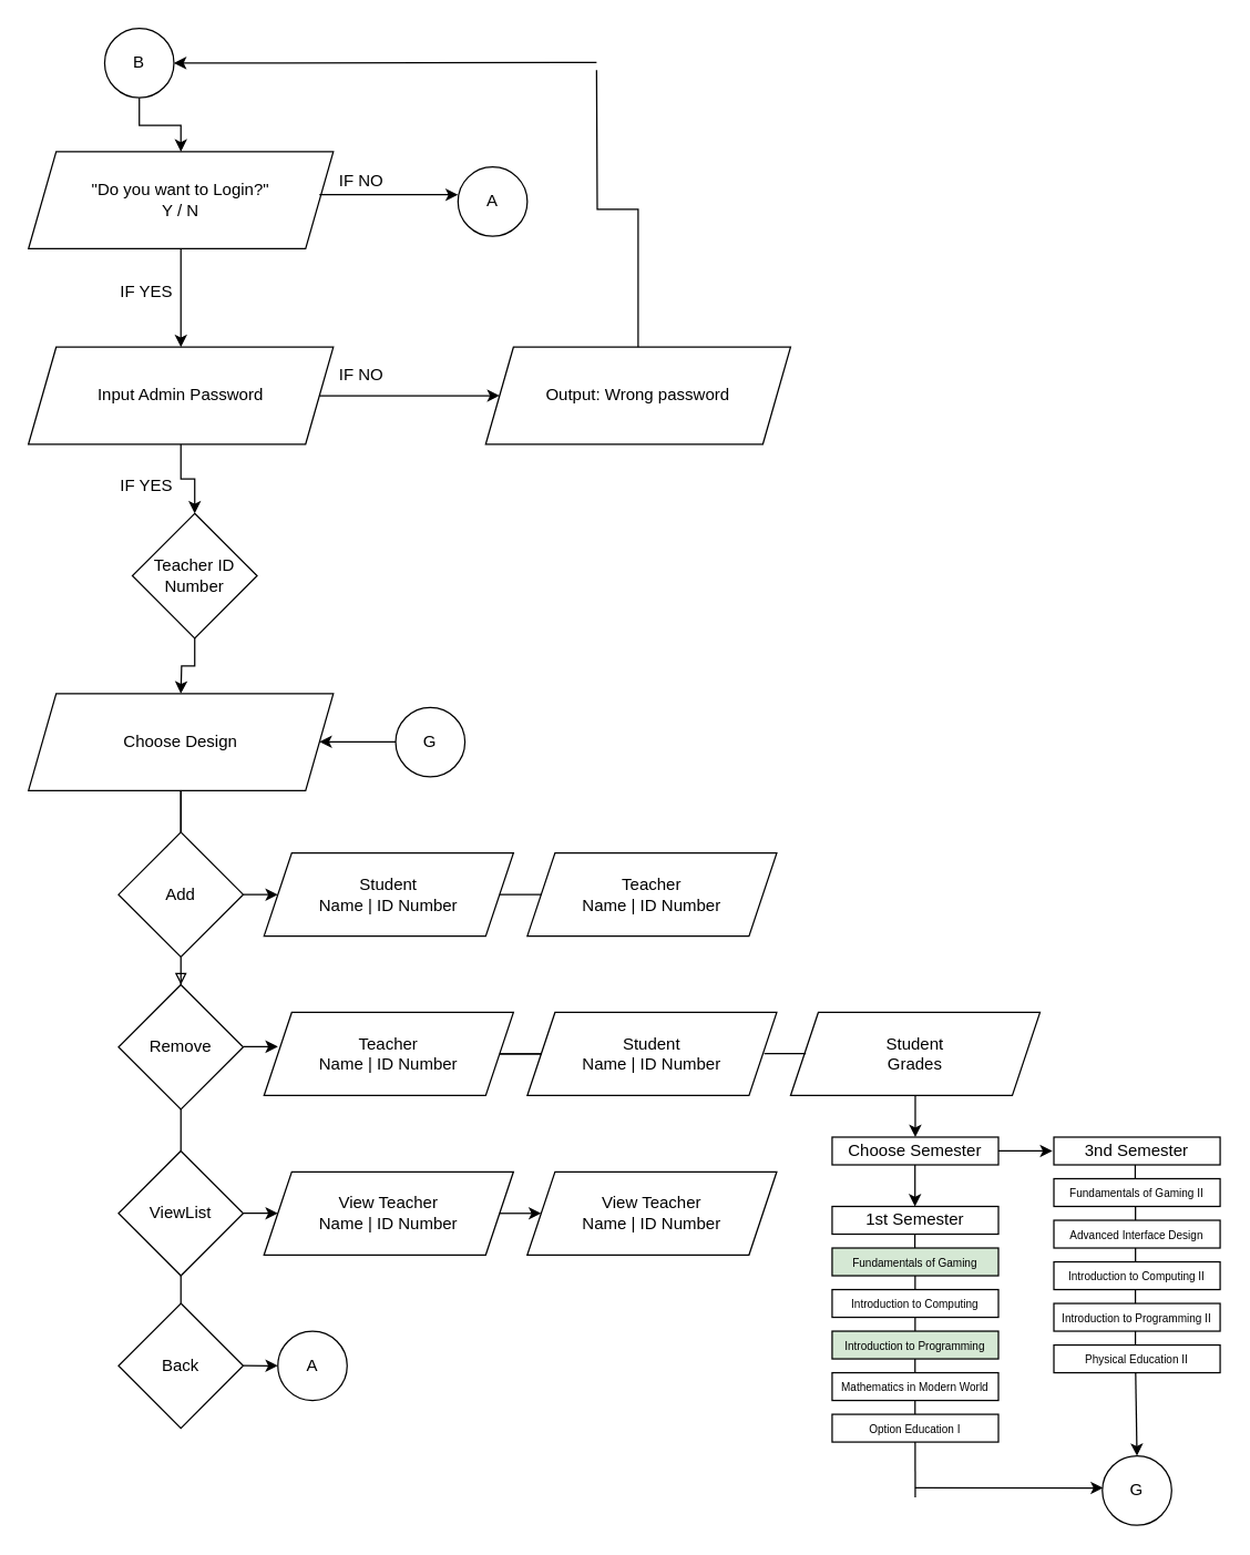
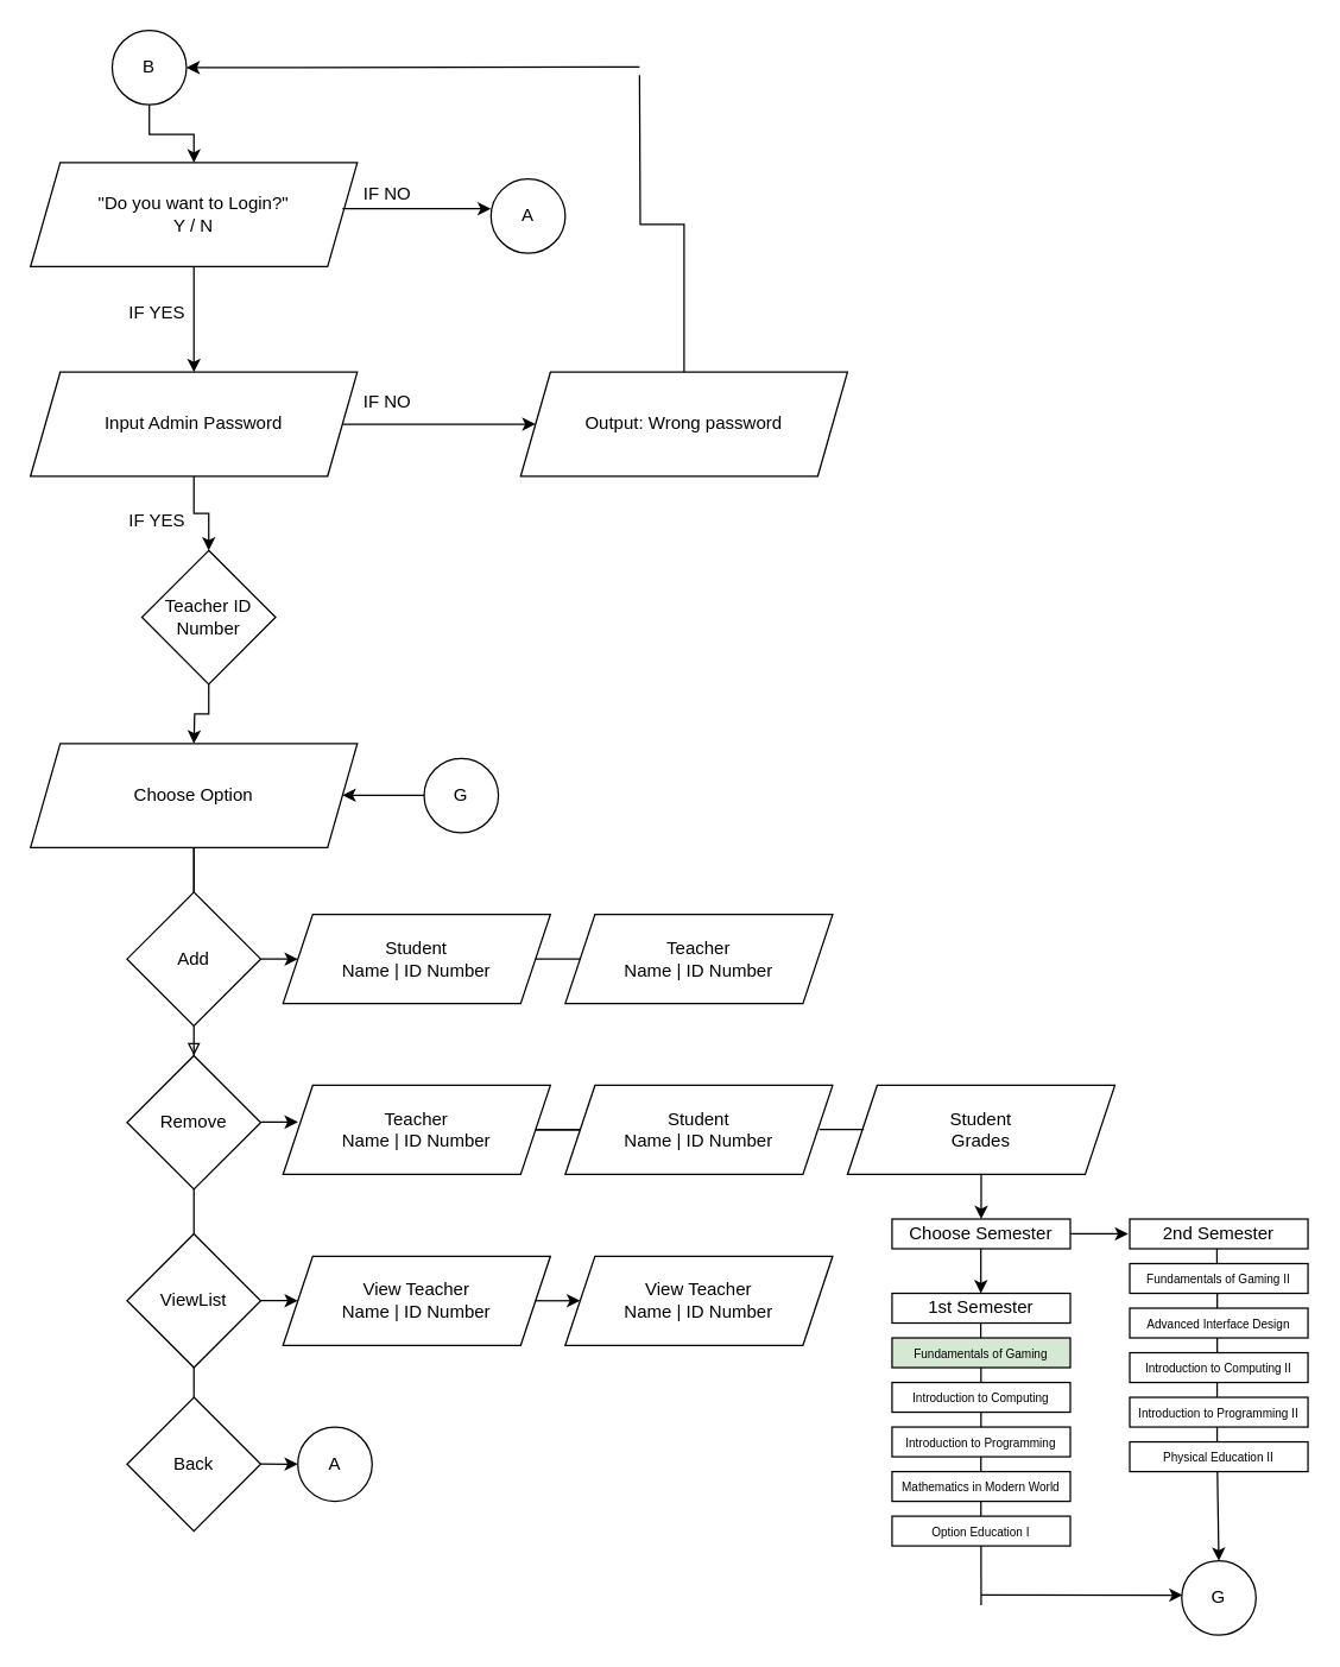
- <mxCell id="22" value="Choose Design" style="shape=parallelogram;perimeter=parallelogramPerimeter;whiteSpace=wrap;html=1;fixedSize=1;" vertex="1" parent="1"><mxGeometry x="20" y="500" width="220" height="70" as="geometry" /></mxCell>
+ <mxCell id="22" value="Choose Option" style="shape=parallelogram;perimeter=parallelogramPerimeter;whiteSpace=wrap;html=1;fixedSize=1;" vertex="1" parent="1"><mxGeometry x="20" y="500" width="220" height="70" as="geometry" /></mxCell>
- <mxCell id="43" value="3nd Semester" style="rounded=0;whiteSpace=wrap;html=1;" vertex="1" parent="1"><mxGeometry x="760" y="820" width="120" height="20" as="geometry" /></mxCell>
+ <mxCell id="43" value="2nd Semester" style="rounded=0;whiteSpace=wrap;html=1;" vertex="1" parent="1"><mxGeometry x="760" y="820" width="120" height="20" as="geometry" /></mxCell>
- <mxCell id="51" value="&lt;font style=&quot;font-size: 8px&quot;&gt;Introduction to Programming&lt;/font&gt;" style="rounded=0;whiteSpace=wrap;html=1;fillColor=#d5e8d4;" vertex="1" parent="1"><mxGeometry x="600" y="960" width="120" height="20" as="geometry" /></mxCell>
+ <mxCell id="51" value="&lt;font style=&quot;font-size: 8px&quot;&gt;Introduction to Programming&lt;/font&gt;" style="rounded=0;whiteSpace=wrap;html=1;" vertex="1" parent="1"><mxGeometry x="600" y="960" width="120" height="20" as="geometry" /></mxCell>
